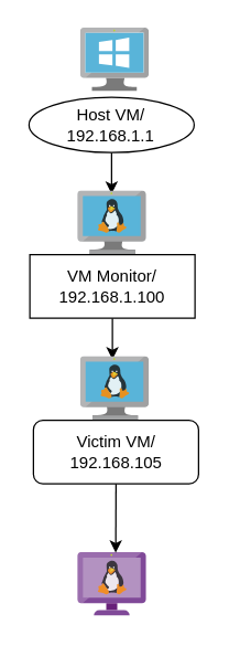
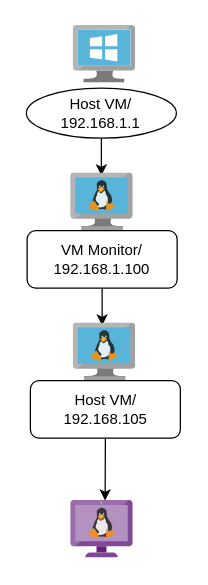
- <mxCell id="6" value="VM Monitor/&lt;br&gt;192.168.1.100" style="whiteSpace=wrap;html=1;rounded=0;" vertex="1" parent="1"><mxGeometry x="21" y="184" width="120" height="46" as="geometry" /></mxCell>
+ <mxCell id="6" value="VM Monitor/&lt;br&gt;192.168.1.100" style="rounded=1;whiteSpace=wrap;html=1;" vertex="1" parent="1"><mxGeometry x="21" y="184" width="120" height="46" as="geometry" /></mxCell>
- <mxCell id="8" value="Victim VM/&lt;br&gt;192.168.105" style="rounded=1;whiteSpace=wrap;html=1;" vertex="1" parent="1"><mxGeometry x="23.6" y="304" width="120" height="46" as="geometry" /></mxCell>
+ <mxCell id="8" value="Host VM/&lt;br&gt;192.168.105" style="rounded=1;whiteSpace=wrap;html=1;" vertex="1" parent="1"><mxGeometry x="23.6" y="304" width="120" height="46" as="geometry" /></mxCell>
